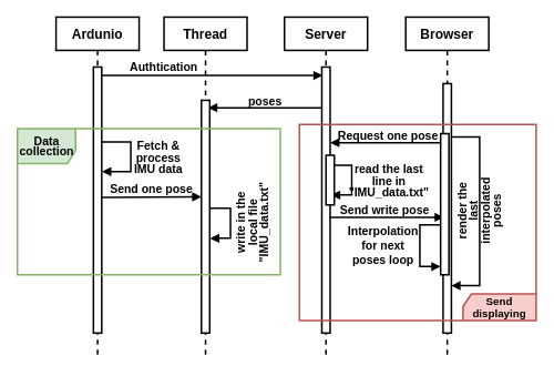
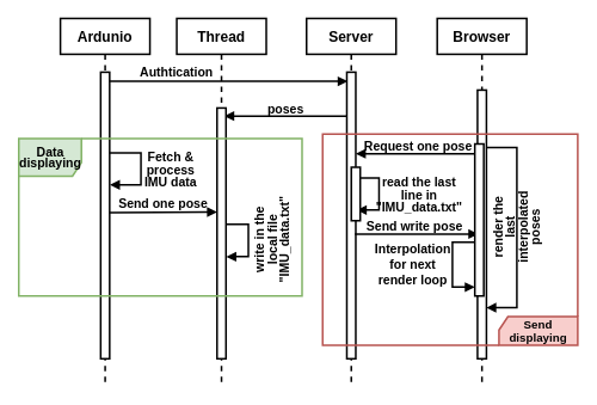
- <mxCell id="17" value="&lt;p style=&quot;line-height: 81%;&quot;&gt;&lt;font style=&quot;font-size: 14px;&quot;&gt;Data collection&lt;/font&gt;&lt;/p&gt;" style="shape=umlFrame;whiteSpace=wrap;html=1;fontSize=16;movable=1;resizable=1;rotatable=1;deletable=1;editable=1;connectable=1;width=70;height=42;fontStyle=1;strokeWidth=2;fillColor=#d5e8d4;strokeColor=#82b366;" parent="1" vertex="1"><mxGeometry x="20.5" y="154" width="316.5" height="176" as="geometry" /></mxCell>
+ <mxCell id="17" value="&lt;p style=&quot;line-height: 81%;&quot;&gt;&lt;font style=&quot;font-size: 14px;&quot;&gt;Data displaying&lt;/font&gt;&lt;/p&gt;" style="shape=umlFrame;whiteSpace=wrap;html=1;fontSize=16;movable=1;resizable=1;rotatable=1;deletable=1;editable=1;connectable=1;width=70;height=42;fontStyle=1;strokeWidth=2;fillColor=#d5e8d4;strokeColor=#82b366;" parent="1" vertex="1"><mxGeometry x="20.5" y="154" width="316.5" height="176" as="geometry" /></mxCell>
- <mxCell id="31" value="Interpolation for next poses loop" style="text;html=1;strokeColor=none;fillColor=none;align=center;verticalAlign=middle;whiteSpace=wrap;rounded=0;fontSize=14;flipH=1;fontStyle=1;strokeWidth=2;" parent="1" vertex="1"><mxGeometry x="431" y="280" width="60" height="30" as="geometry" /></mxCell>
+ <mxCell id="31" value="Interpolation for next render loop" style="text;html=1;strokeColor=none;fillColor=none;align=center;verticalAlign=middle;whiteSpace=wrap;rounded=0;fontSize=14;flipH=1;fontStyle=1;strokeWidth=2;" parent="1" vertex="1"><mxGeometry x="431" y="280" width="60" height="30" as="geometry" /></mxCell>
